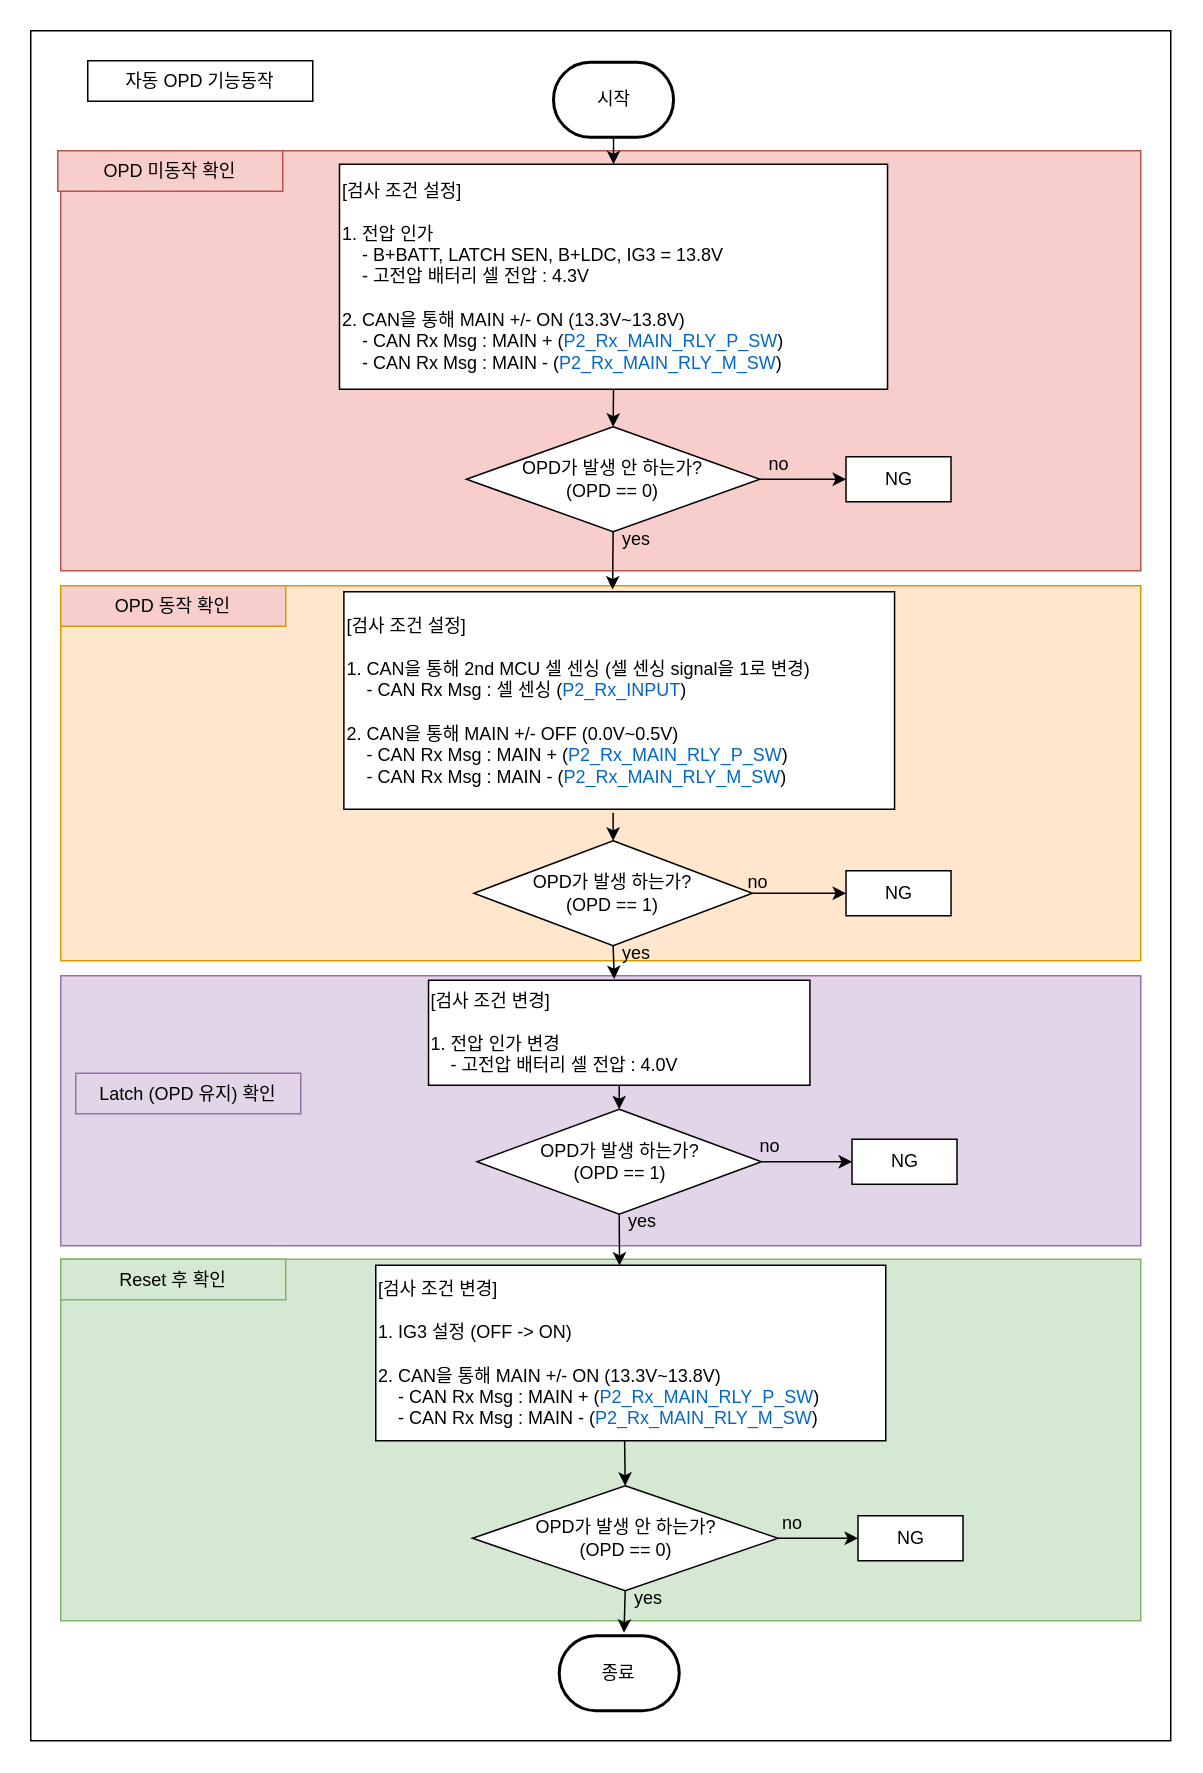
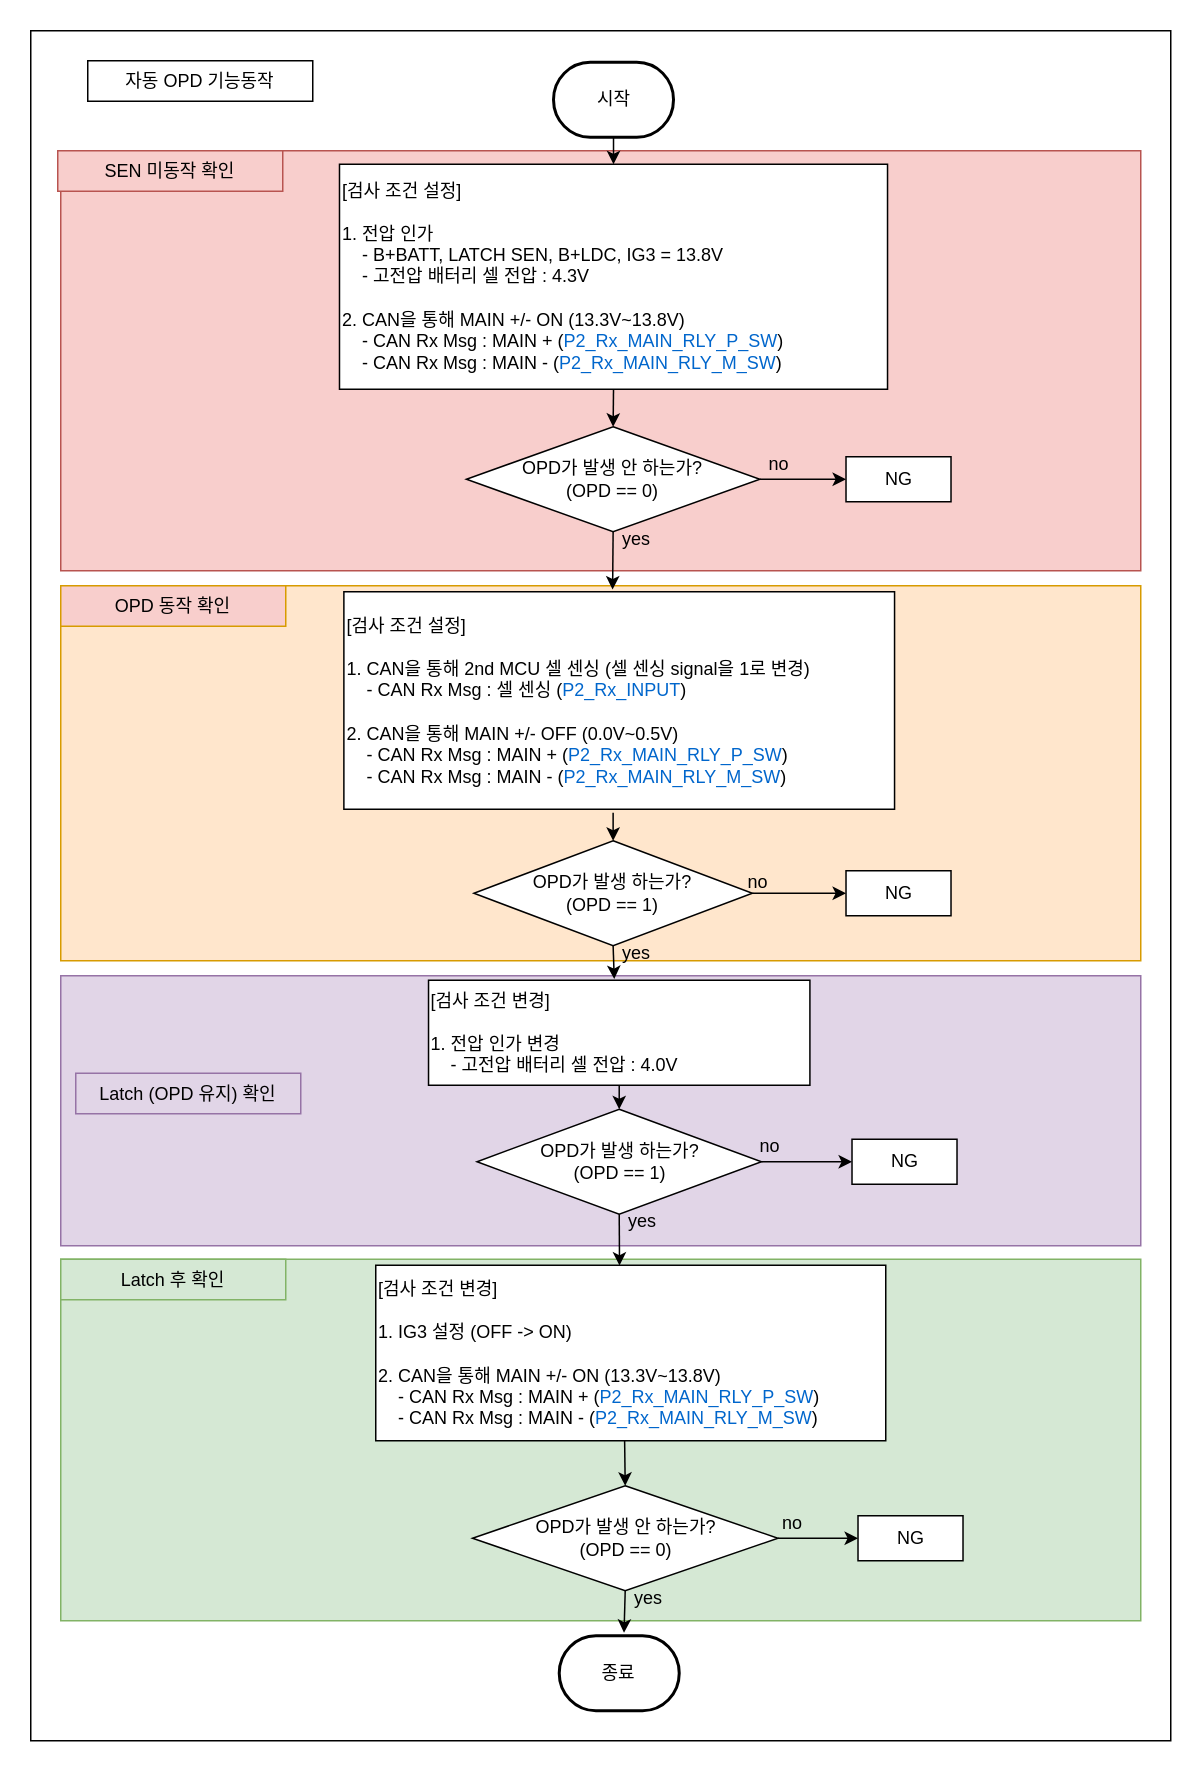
- <mxCell id="7" value="OPD 미동작 확인" style="rounded=0;whiteSpace=wrap;html=1;align=center;fillColor=#f8cecc;strokeColor=#b85450;" parent="1" vertex="1"><mxGeometry x="38" y="100" width="150" height="27" as="geometry" /></mxCell>
+ <mxCell id="7" value="SEN 미동작 확인" style="rounded=0;whiteSpace=wrap;html=1;align=center;fillColor=#f8cecc;strokeColor=#b85450;" parent="1" vertex="1"><mxGeometry x="38" y="100" width="150" height="27" as="geometry" /></mxCell>
- <mxCell id="29" value="Reset 후 확인" style="rounded=0;whiteSpace=wrap;html=1;align=center;fillColor=#d5e8d4;strokeColor=#82b366;" parent="1" vertex="1"><mxGeometry x="40" y="839" width="150" height="27" as="geometry" /></mxCell>
+ <mxCell id="29" value="Latch 후 확인" style="rounded=0;whiteSpace=wrap;html=1;align=center;fillColor=#d5e8d4;strokeColor=#82b366;" parent="1" vertex="1"><mxGeometry x="40" y="839" width="150" height="27" as="geometry" /></mxCell>
